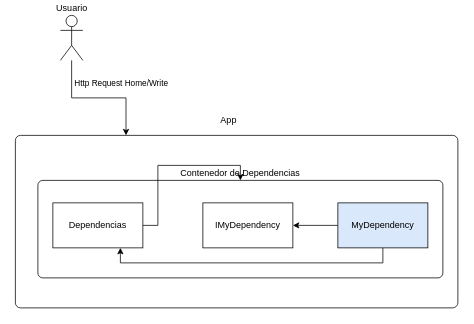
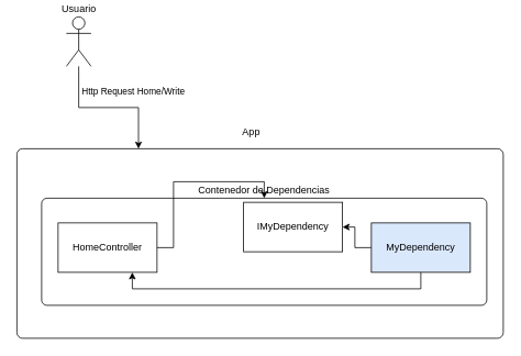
- <mxCell id="5" value="Dependencias" style="rounded=0;whiteSpace=wrap;html=1;" vertex="1" parent="1"><mxGeometry x="70" y="270" width="120" height="60" as="geometry" /></mxCell>
+ <mxCell id="5" value="HomeController" style="rounded=0;whiteSpace=wrap;html=1;" vertex="1" parent="1"><mxGeometry x="70" y="270" width="120" height="60" as="geometry" /></mxCell>
- <mxCell id="13" value="IMyDependency" style="rounded=0;whiteSpace=wrap;html=1;" vertex="1" parent="1"><mxGeometry x="270" y="270" width="120" height="60" as="geometry" /></mxCell>
+ <mxCell id="13" value="IMyDependency" style="rounded=0;whiteSpace=wrap;html=1;" vertex="1" parent="1"><mxGeometry x="295" y="245" width="120" height="60" as="geometry" /></mxCell>
